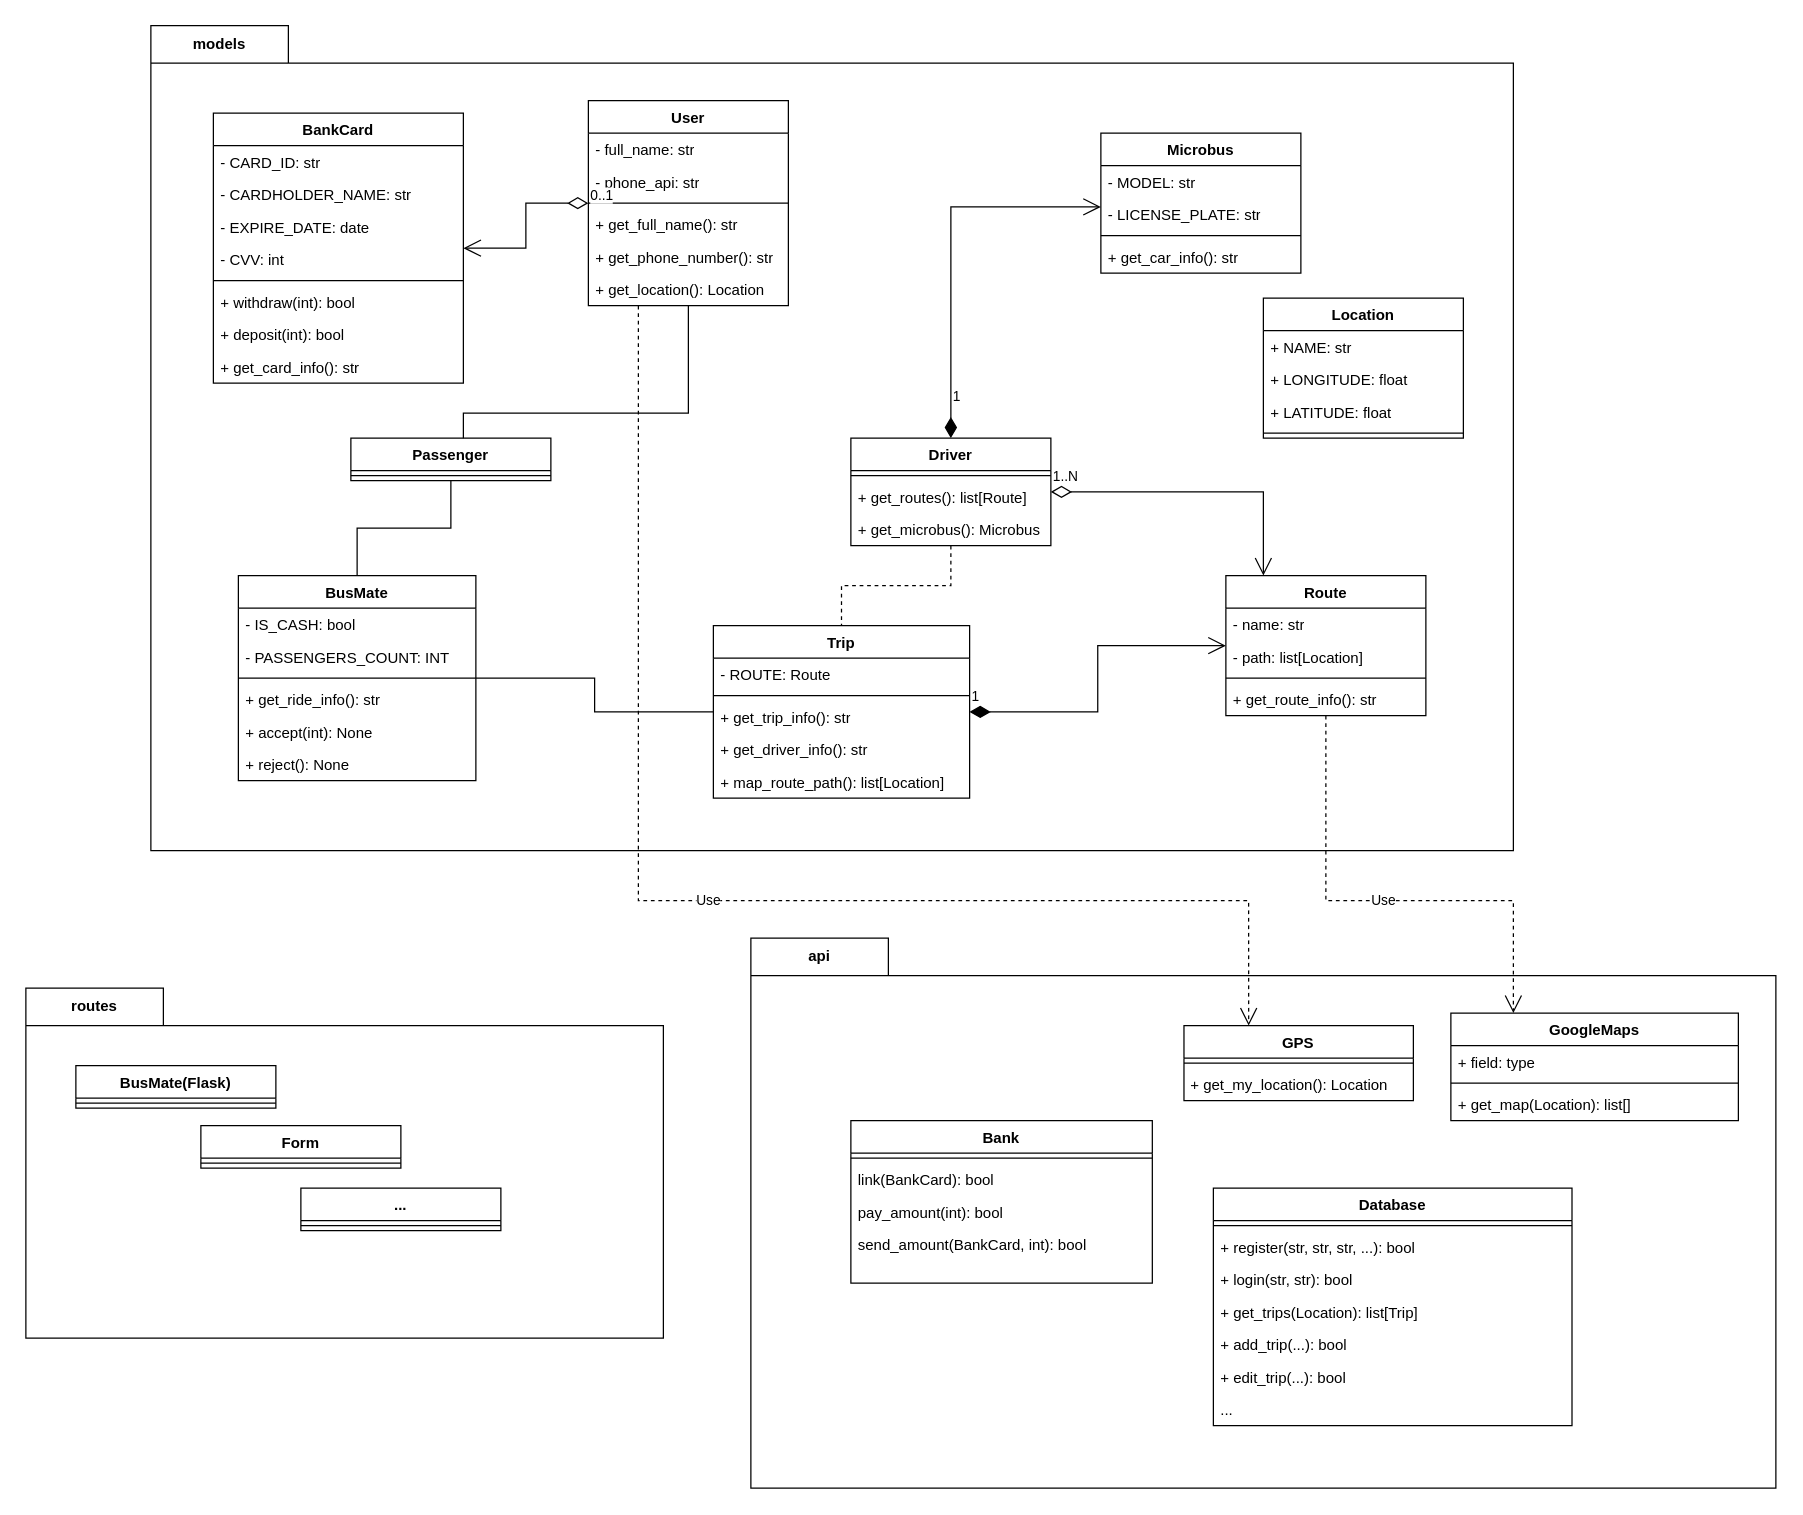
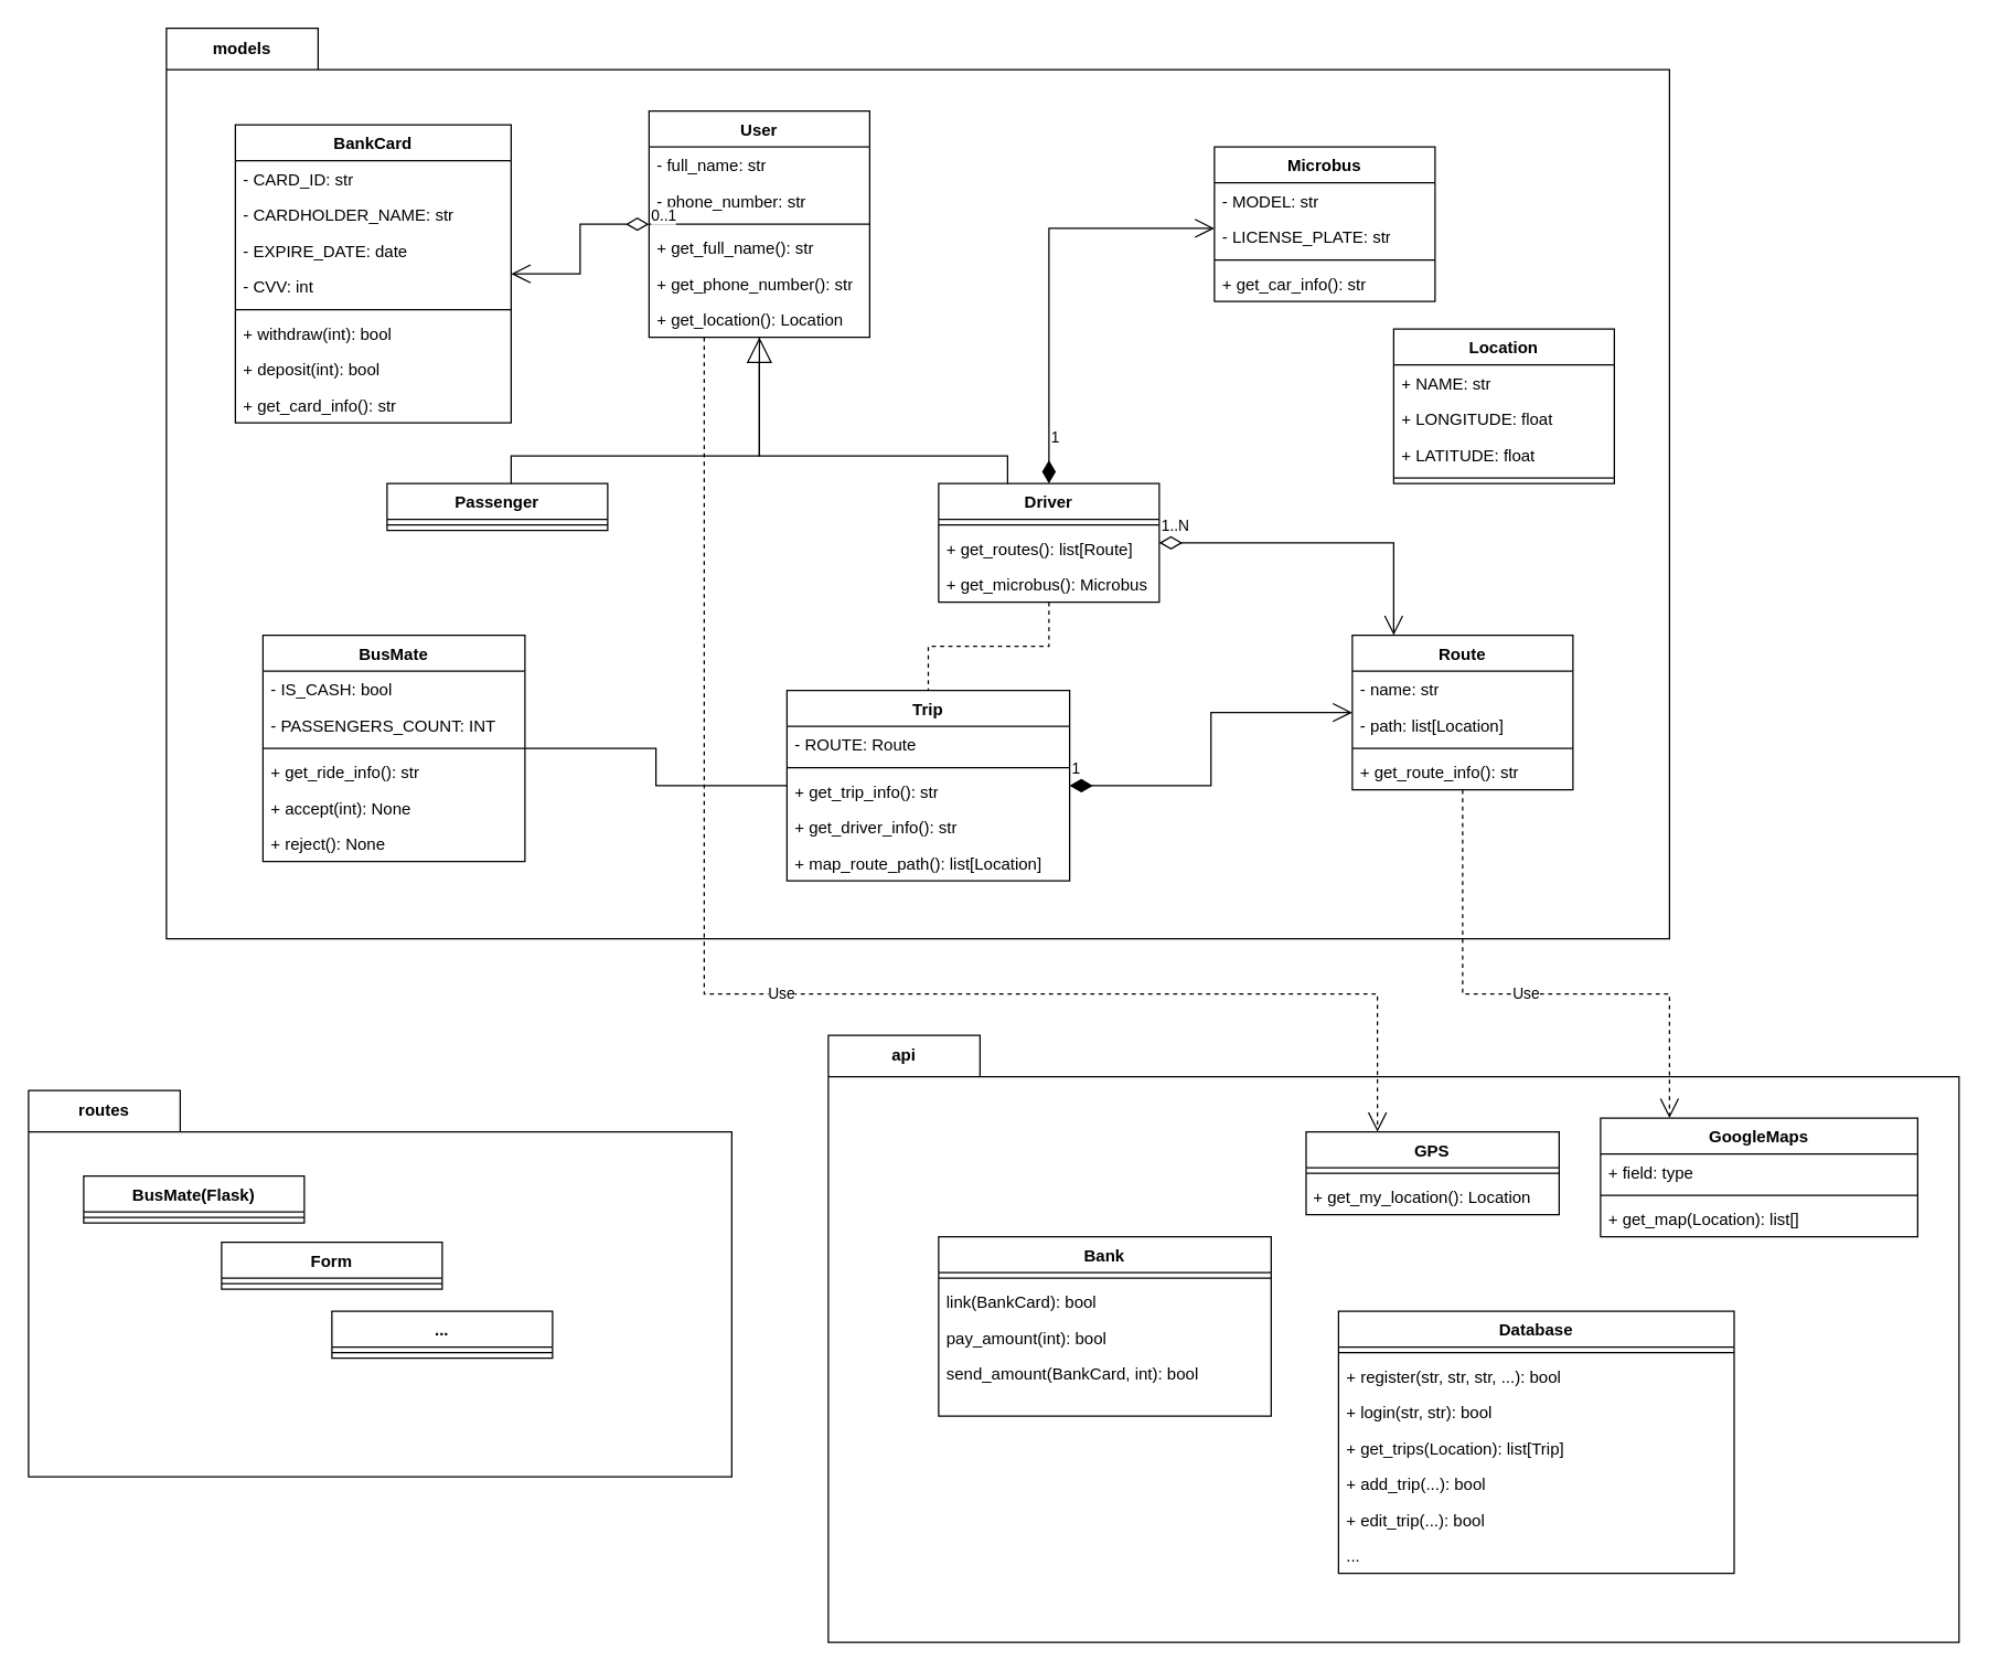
- <mxCell id="45" value="- phone_api: str" style="text;strokeColor=none;fillColor=none;align=left;verticalAlign=top;spacingLeft=4;spacingRight=4;overflow=hidden;rotatable=0;points=[[0,0.5],[1,0.5]];portConstraint=eastwest;whiteSpace=wrap;html=1;" parent="43" vertex="1"><mxGeometry y="52" width="160" height="26" as="geometry" /></mxCell>
+ <mxCell id="45" value="- phone_number: str" style="text;strokeColor=none;fillColor=none;align=left;verticalAlign=top;spacingLeft=4;spacingRight=4;overflow=hidden;rotatable=0;points=[[0,0.5],[1,0.5]];portConstraint=eastwest;whiteSpace=wrap;html=1;" parent="43" vertex="1"><mxGeometry y="52" width="160" height="26" as="geometry" /></mxCell>
+ <mxCell id="74" value="" style="endArrow=block;endSize=16;endFill=0;html=1;rounded=0;edgeStyle=orthogonalEdgeStyle;" parent="32" source="69" target="43" edge="1"><mxGeometry width="160" relative="1" as="geometry"><mxPoint x="190" y="250" as="sourcePoint" /><mxPoint x="250" y="196" as="targetPoint" /><Array as="points"><mxPoint x="610" y="310" /><mxPoint x="430" y="310" /></Array></mxGeometry></mxCell>
- <mxCell id="68" value="" style="endArrow=none;html=1;edgeStyle=orthogonalEdgeStyle;rounded=0;" parent="32" source="65" target="51" edge="1"><mxGeometry relative="1" as="geometry"><mxPoint x="330" y="370" as="sourcePoint" /><mxPoint x="490" y="370" as="targetPoint" /></mxGeometry></mxCell>
